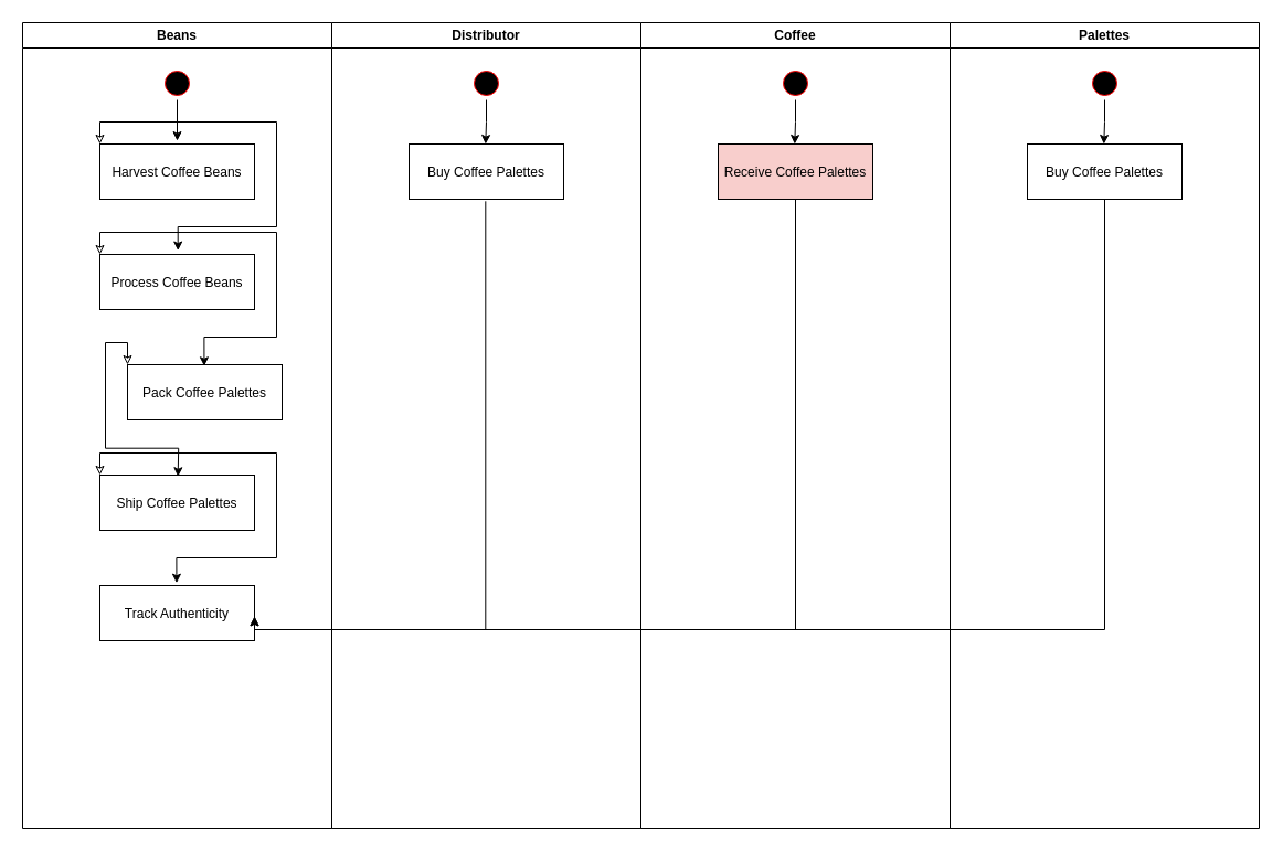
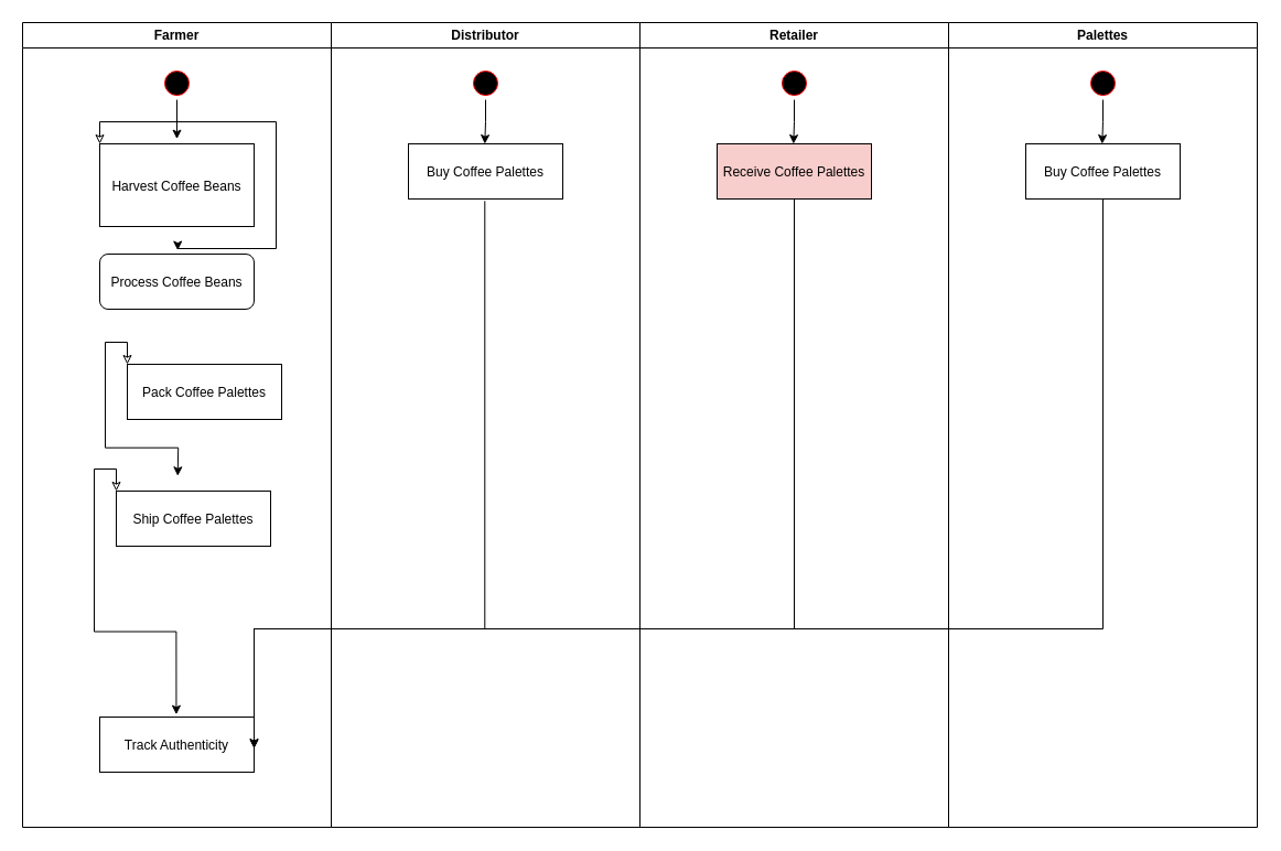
- <mxCell id="2" value="Beans" style="swimlane;whiteSpace=wrap" parent="1" vertex="1"><mxGeometry x="20" y="20" width="280" height="730" as="geometry" /></mxCell>
+ <mxCell id="2" value="Farmer" style="swimlane;whiteSpace=wrap" parent="1" vertex="1"><mxGeometry x="20" y="20" width="280" height="730" as="geometry" /></mxCell>
- <mxCell id="18" value="Coffee" style="swimlane;whiteSpace=wrap" parent="1" vertex="1"><mxGeometry x="580" y="20" width="280" height="730" as="geometry" /></mxCell>
+ <mxCell id="18" value="Retailer" style="swimlane;whiteSpace=wrap" parent="1" vertex="1"><mxGeometry x="580" y="20" width="280" height="730" as="geometry" /></mxCell>
- <mxCell id="6" value="Harvest Coffee Beans" style="" parent="2" vertex="1"><mxGeometry x="70" y="110" width="140" height="50" as="geometry" /></mxCell>
+ <mxCell id="6" value="Harvest Coffee Beans" style="" parent="2" vertex="1"><mxGeometry x="70" y="110" width="140" height="75" as="geometry" /></mxCell>
- <mxCell id="7" style="edgeStyle=orthogonalEdgeStyle;rounded=0;orthogonalLoop=1;jettySize=auto;html=1;exitX=0;exitY=0;exitDx=0;exitDy=0;entryX=0.496;entryY=0.025;entryDx=0;entryDy=0;entryPerimeter=0;startArrow=classic;startFill=0;" edge="1" parent="2" source="8" target="10"><mxGeometry relative="1" as="geometry" /></mxCell>
- <mxCell id="8" value="Process Coffee Beans" style="" parent="2" vertex="1"><mxGeometry x="70" y="210" width="140" height="50" as="geometry" /></mxCell>
+ <mxCell id="8" value="Process Coffee Beans" style="rounded=1;" parent="2" vertex="1"><mxGeometry x="70" y="210" width="140" height="50" as="geometry" /></mxCell>
- <mxCell id="12" value="Ship Coffee Palettes" style="" vertex="1" parent="2"><mxGeometry x="70" y="410" width="140" height="50" as="geometry" /></mxCell>
+ <mxCell id="12" value="Ship Coffee Palettes" style="" vertex="1" parent="2"><mxGeometry x="85" y="425" width="140" height="50" as="geometry" /></mxCell>
- <mxCell id="13" value="Track Authenticity" style="" vertex="1" parent="2"><mxGeometry x="70" y="510" width="140" height="50" as="geometry" /></mxCell>
+ <mxCell id="13" value="Track Authenticity" style="" vertex="1" parent="2"><mxGeometry x="70" y="630" width="140" height="50" as="geometry" /></mxCell>
